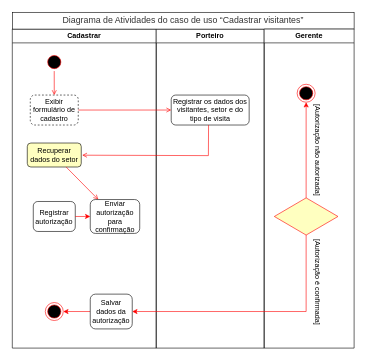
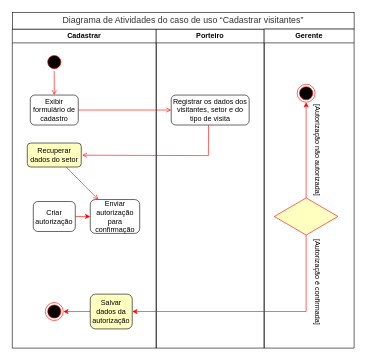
- <mxCell id="4" value="Exibir formulário de cadastro" style="whiteSpace=wrap;rounded=1;dashed=1;" parent="2" vertex="1"><mxGeometry x="30" y="110" width="80" height="50" as="geometry" /></mxCell>
+ <mxCell id="4" value="Exibir formulário de cadastro" style="whiteSpace=wrap;rounded=1;" parent="2" vertex="1"><mxGeometry x="30" y="110" width="80" height="50" as="geometry" /></mxCell>
- <mxCell id="6" value="Registrar autorização" style="whiteSpace=wrap;rounded=1;" parent="2" vertex="1"><mxGeometry x="35" y="287.5" width="70" height="50" as="geometry" /></mxCell>
+ <mxCell id="6" value="Criar autorização" style="whiteSpace=wrap;rounded=1;" parent="2" vertex="1"><mxGeometry x="35" y="287.5" width="70" height="50" as="geometry" /></mxCell>
- <mxCell id="9" value="Salvar dados da autorização" style="rounded=1;whiteSpace=wrap;html=1;" vertex="1" parent="2"><mxGeometry x="130" y="442" width="70" height="58" as="geometry" /></mxCell>
+ <mxCell id="9" value="Salvar dados da autorização" style="rounded=1;whiteSpace=wrap;html=1;fillColor=#ffffc0;" vertex="1" parent="2"><mxGeometry x="130" y="442" width="70" height="58" as="geometry" /></mxCell>
